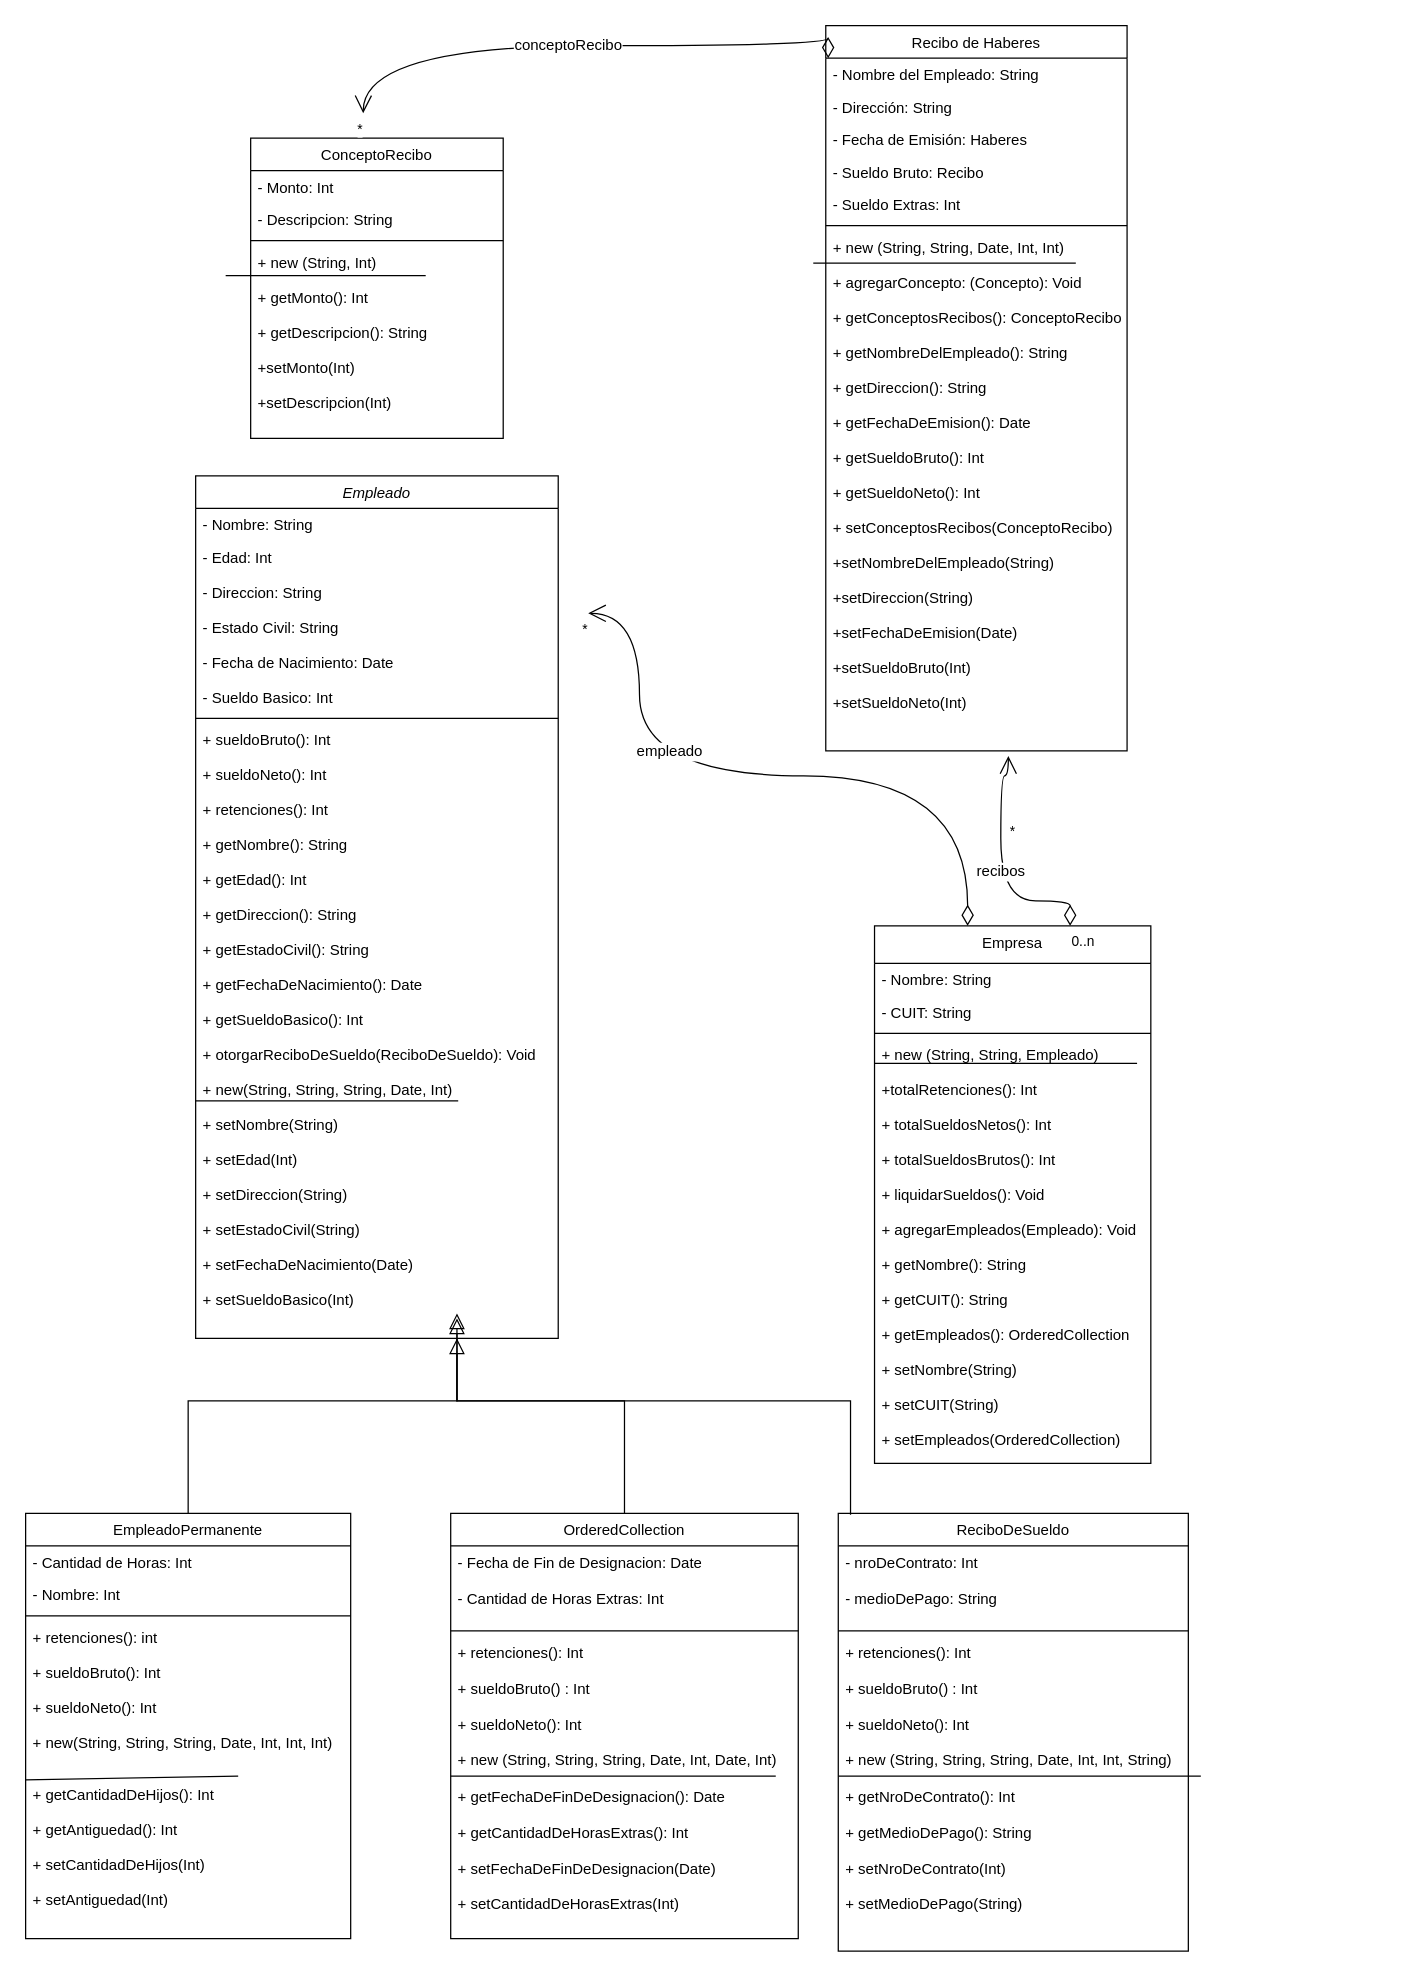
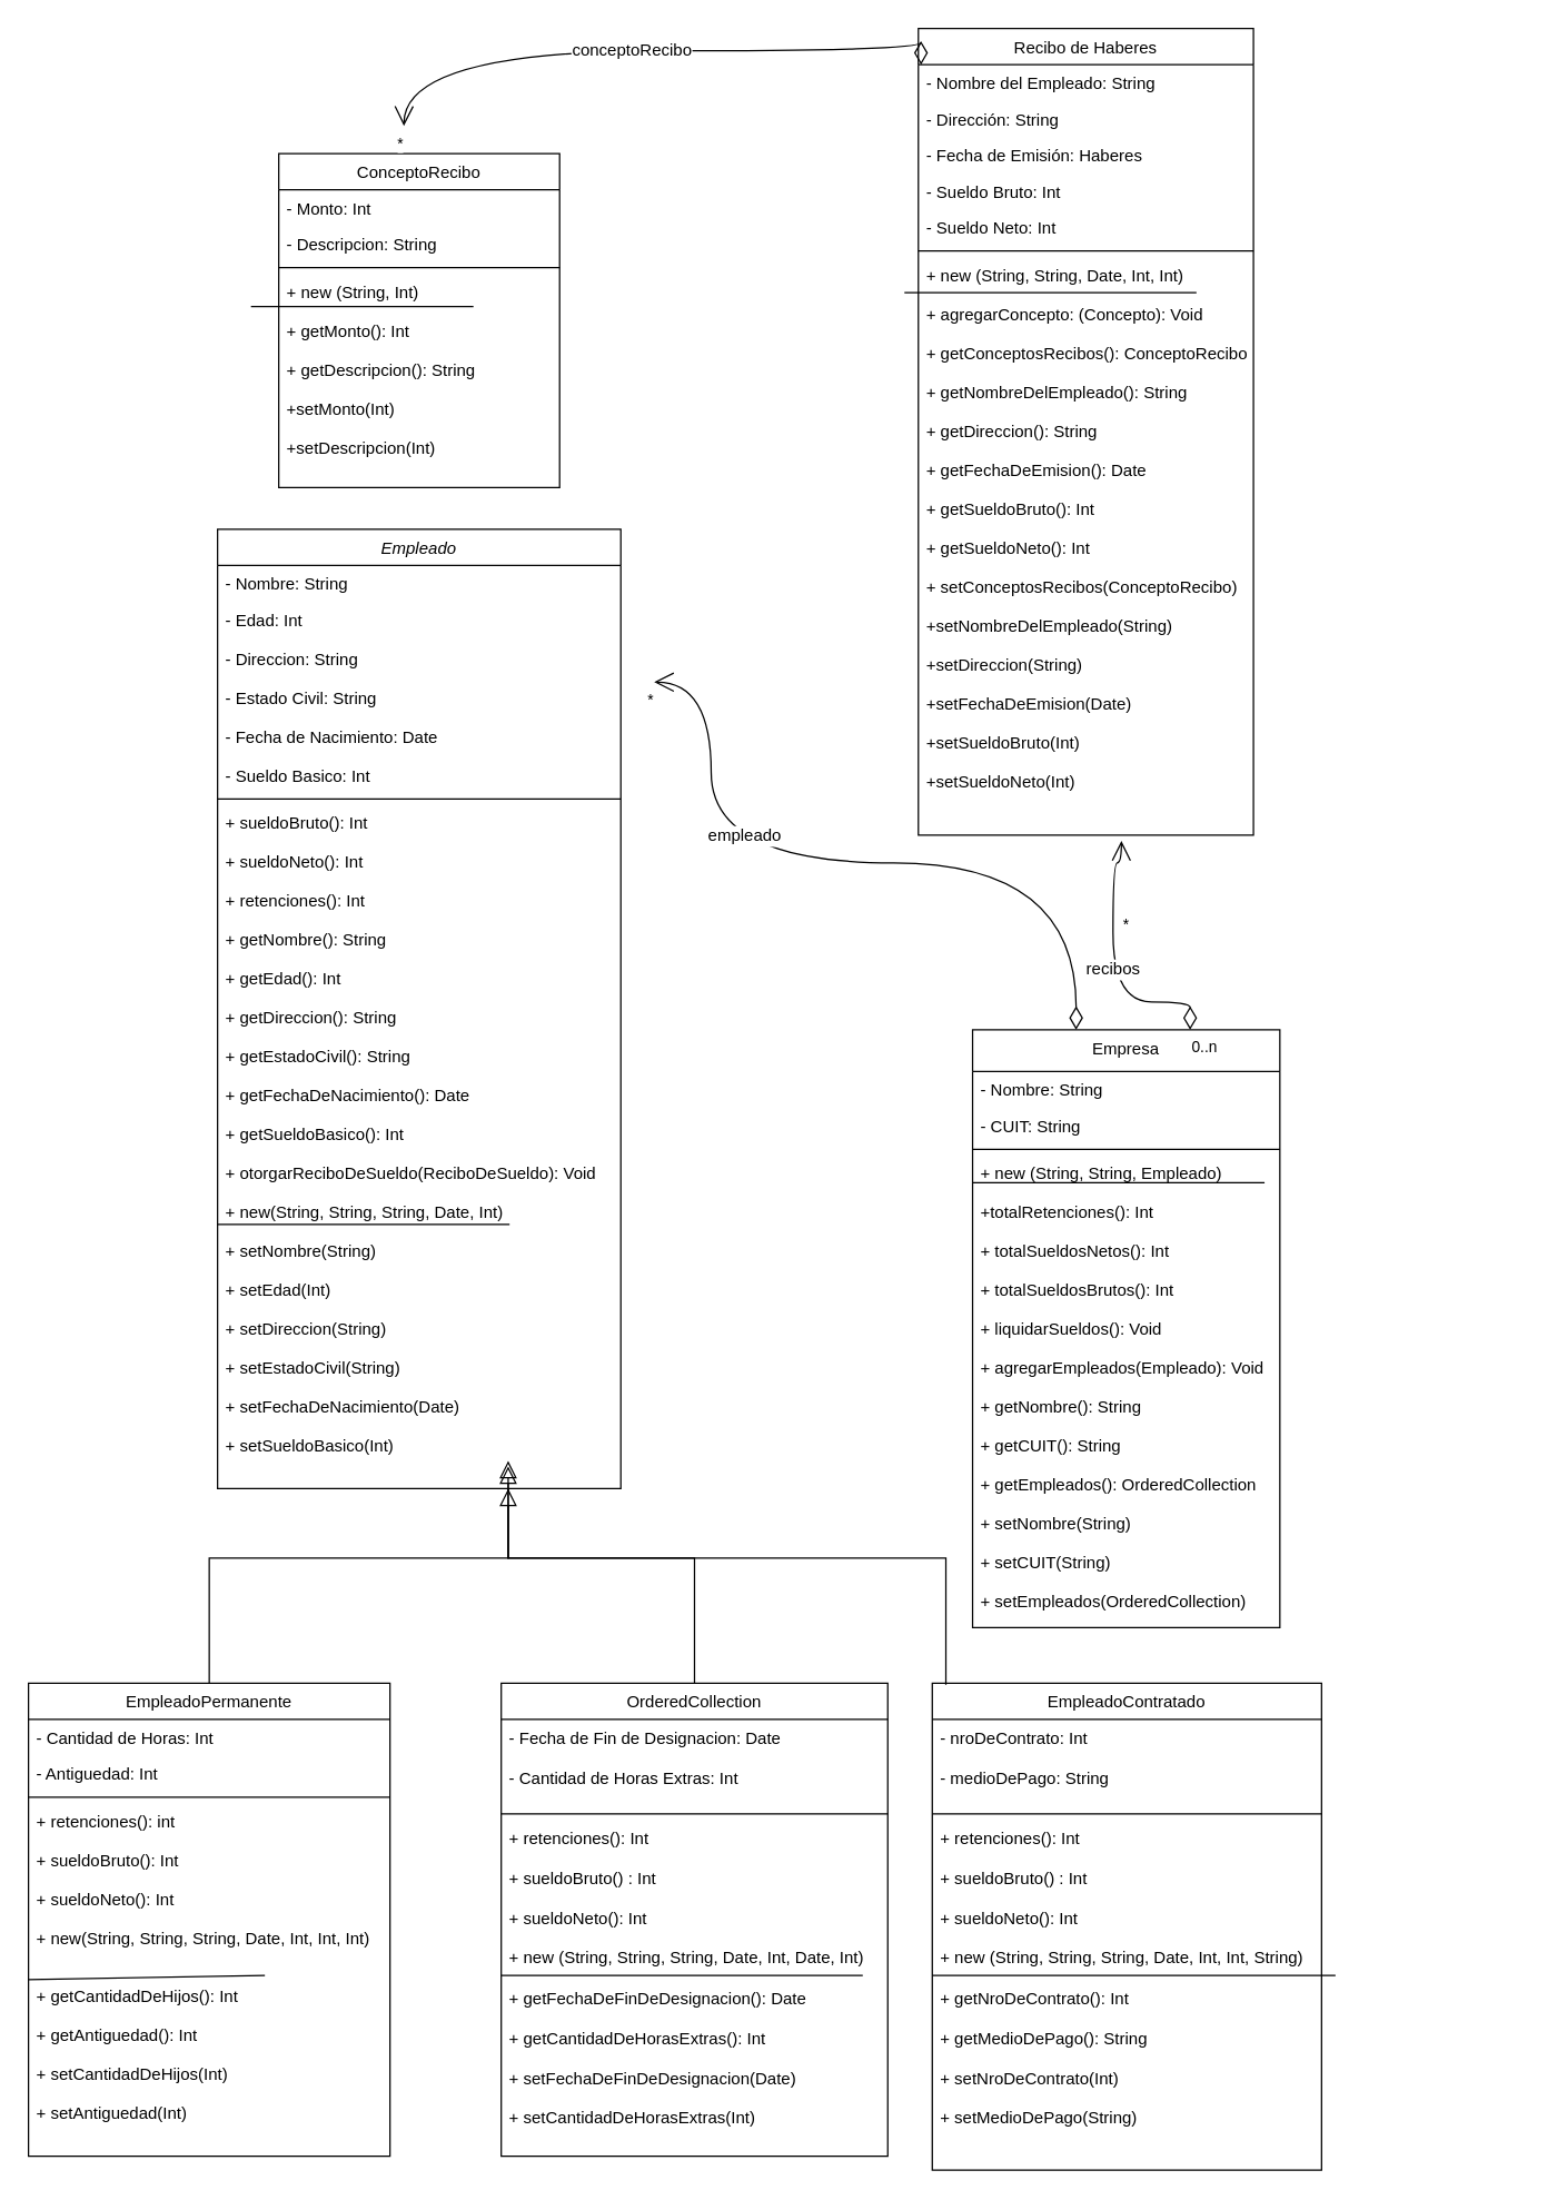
- <mxCell id="20" value="- Sueldo Bruto: Recibo" style="text;align=left;verticalAlign=top;spacingLeft=4;spacingRight=4;overflow=hidden;rotatable=0;points=[[0,0.5],[1,0.5]];portConstraint=eastwest;rounded=0;shadow=0;html=0;" parent="16" vertex="1"><mxGeometry y="104" width="241" height="26" as="geometry" /></mxCell>
+ <mxCell id="20" value="- Sueldo Bruto: Int" style="text;align=left;verticalAlign=top;spacingLeft=4;spacingRight=4;overflow=hidden;rotatable=0;points=[[0,0.5],[1,0.5]];portConstraint=eastwest;rounded=0;shadow=0;html=0;" parent="16" vertex="1"><mxGeometry y="104" width="241" height="26" as="geometry" /></mxCell>
- <mxCell id="21" value="- Sueldo Extras: Int" style="text;align=left;verticalAlign=top;spacingLeft=4;spacingRight=4;overflow=hidden;rotatable=0;points=[[0,0.5],[1,0.5]];portConstraint=eastwest;rounded=0;shadow=0;html=0;" parent="16" vertex="1"><mxGeometry y="130" width="241" height="26" as="geometry" /></mxCell>
+ <mxCell id="21" value="- Sueldo Neto: Int" style="text;align=left;verticalAlign=top;spacingLeft=4;spacingRight=4;overflow=hidden;rotatable=0;points=[[0,0.5],[1,0.5]];portConstraint=eastwest;rounded=0;shadow=0;html=0;" parent="16" vertex="1"><mxGeometry y="130" width="241" height="26" as="geometry" /></mxCell>
- <mxCell id="39" value="&lt;span style=&quot;font-weight: 400; text-wrap-mode: nowrap;&quot;&gt;ReciboDeSueldo&lt;/span&gt;" style="swimlane;fontStyle=1;align=center;verticalAlign=top;childLayout=stackLayout;horizontal=1;startSize=26;horizontalStack=0;resizeParent=1;resizeParentMax=0;resizeLast=0;collapsible=1;marginBottom=0;whiteSpace=wrap;html=1;" parent="1" vertex="1"><mxGeometry x="670" y="1210" width="280" height="350" as="geometry" /></mxCell>
+ <mxCell id="39" value="&lt;span style=&quot;font-weight: 400; text-wrap-mode: nowrap;&quot;&gt;EmpleadoContratado&lt;/span&gt;" style="swimlane;fontStyle=1;align=center;verticalAlign=top;childLayout=stackLayout;horizontal=1;startSize=26;horizontalStack=0;resizeParent=1;resizeParentMax=0;resizeLast=0;collapsible=1;marginBottom=0;whiteSpace=wrap;html=1;" parent="1" vertex="1"><mxGeometry x="670" y="1210" width="280" height="350" as="geometry" /></mxCell>
- <mxCell id="10" value="- Nombre: Int" style="text;align=left;verticalAlign=top;spacingLeft=4;spacingRight=4;overflow=hidden;rotatable=0;points=[[0,0.5],[1,0.5]];portConstraint=eastwest;rounded=0;shadow=0;html=0;" parent="8" vertex="1"><mxGeometry y="52" width="260" height="26" as="geometry" /></mxCell>
+ <mxCell id="10" value="- Antiguedad: Int" style="text;align=left;verticalAlign=top;spacingLeft=4;spacingRight=4;overflow=hidden;rotatable=0;points=[[0,0.5],[1,0.5]];portConstraint=eastwest;rounded=0;shadow=0;html=0;" parent="8" vertex="1"><mxGeometry y="52" width="260" height="26" as="geometry" /></mxCell>
